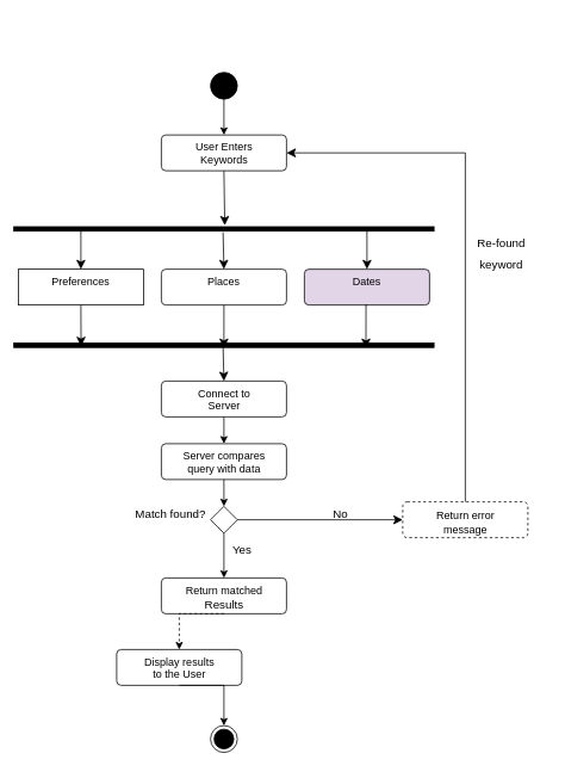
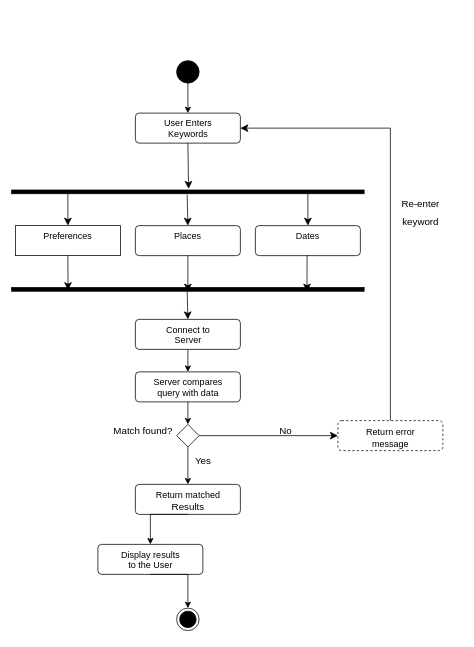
- <mxCell id="12" value="&lt;p style=&quot;line-height: 80%;&quot;&gt;&lt;span style=&quot;font-weight: normal; font-size: 13px;&quot;&gt;Re-found&lt;br&gt;keyword&lt;/span&gt;&lt;/p&gt;" style="text;strokeColor=none;fillColor=none;html=1;fontSize=24;fontStyle=1;verticalAlign=middle;align=center;" parent="1" vertex="1"><mxGeometry x="510" y="260" width="100" height="40" as="geometry" /></mxCell>
+ <mxCell id="12" value="&lt;p style=&quot;line-height: 80%;&quot;&gt;&lt;span style=&quot;font-weight: normal; font-size: 13px;&quot;&gt;Re-enter&lt;br&gt;keyword&lt;/span&gt;&lt;/p&gt;" style="text;strokeColor=none;fillColor=none;html=1;fontSize=24;fontStyle=1;verticalAlign=middle;align=center;" parent="1" vertex="1"><mxGeometry x="510" y="260" width="100" height="40" as="geometry" /></mxCell>
- <mxCell id="25" value="Dates" style="html=1;align=center;verticalAlign=top;rounded=1;absoluteArcSize=1;arcSize=10;dashed=0;whiteSpace=wrap;fillColor=#e1d5e7;" vertex="1" parent="1"><mxGeometry x="340" y="300" width="140" height="40" as="geometry" /></mxCell>
+ <mxCell id="25" value="Dates" style="html=1;align=center;verticalAlign=top;rounded=1;absoluteArcSize=1;arcSize=10;dashed=0;whiteSpace=wrap;" vertex="1" parent="1"><mxGeometry x="340" y="300" width="140" height="40" as="geometry" /></mxCell>
- <mxCell id="18" value="" style="edgeStyle=segmentEdgeStyle;endArrow=classic;html=1;rounded=0;fontSize=12;exitX=0.5;exitY=1;exitDx=0;exitDy=0;dashed=1;" parent="1" source="14" target="15" edge="1"><mxGeometry width="50" height="50" relative="1" as="geometry"><mxPoint x="270" y="755" as="sourcePoint" /><mxPoint x="320" y="705" as="targetPoint" /></mxGeometry></mxCell>
+ <mxCell id="18" value="" style="edgeStyle=segmentEdgeStyle;endArrow=classic;html=1;rounded=0;fontSize=12;exitX=0.5;exitY=1;exitDx=0;exitDy=0;" parent="1" source="14" target="15" edge="1"><mxGeometry width="50" height="50" relative="1" as="geometry"><mxPoint x="270" y="755" as="sourcePoint" /><mxPoint x="320" y="705" as="targetPoint" /></mxGeometry></mxCell>
